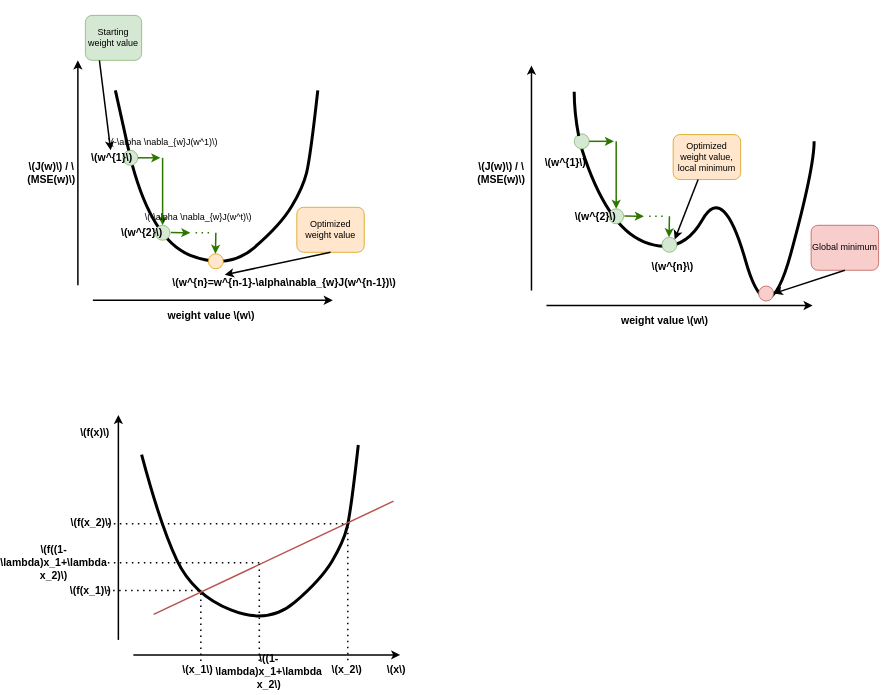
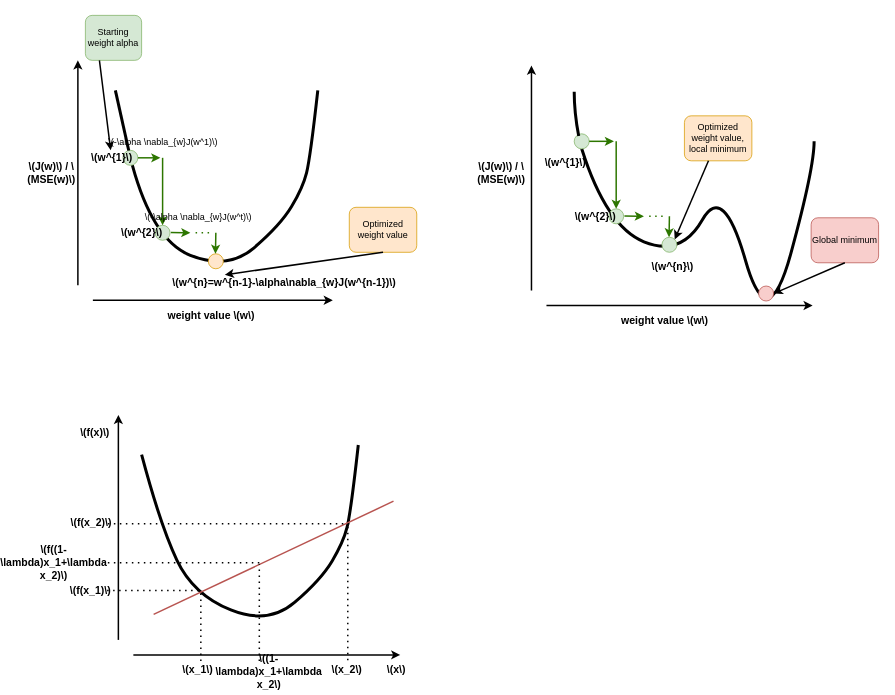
- <mxCell id="21" value="Starting weight value" style="rounded=1;whiteSpace=wrap;html=1;glass=0;shadow=0;fillColor=#d5e8d4;strokeColor=#82b366;" vertex="1" parent="1"><mxGeometry x="100" y="20" width="75" height="60" as="geometry" /></mxCell>
+ <mxCell id="21" value="Starting weight alpha" style="rounded=1;whiteSpace=wrap;html=1;glass=0;shadow=0;fillColor=#d5e8d4;strokeColor=#82b366;" vertex="1" parent="1"><mxGeometry x="100" y="20" width="75" height="60" as="geometry" /></mxCell>
- <mxCell id="44" value="Optimized weight value, local minimum" style="rounded=1;whiteSpace=wrap;html=1;glass=0;shadow=0;fillColor=#ffe6cc;strokeColor=#d79b00;" vertex="1" parent="1"><mxGeometry x="884" y="179" width="90" height="60" as="geometry" /></mxCell>
+ <mxCell id="44" value="Optimized weight value, local minimum" style="rounded=1;whiteSpace=wrap;html=1;glass=0;shadow=0;fillColor=#ffe6cc;strokeColor=#d79b00;" vertex="1" parent="1"><mxGeometry x="899" y="154" width="90" height="60" as="geometry" /></mxCell>
- <mxCell id="23" value="Optimized weight value" style="rounded=1;whiteSpace=wrap;html=1;glass=0;shadow=0;fillColor=#ffe6cc;strokeColor=#d79b00;" vertex="1" parent="1"><mxGeometry x="382" y="276" width="90" height="60" as="geometry" /></mxCell>
+ <mxCell id="23" value="Optimized weight value" style="rounded=1;whiteSpace=wrap;html=1;glass=0;shadow=0;fillColor=#ffe6cc;strokeColor=#d79b00;" vertex="1" parent="1"><mxGeometry x="452" y="276" width="90" height="60" as="geometry" /></mxCell>
- <mxCell id="42" value="Global minimum" style="rounded=1;whiteSpace=wrap;html=1;glass=0;shadow=0;fillColor=#f8cecc;strokeColor=#b85450;" vertex="1" parent="1"><mxGeometry x="1068" y="300" width="90" height="60" as="geometry" /></mxCell>
+ <mxCell id="42" value="Global minimum" style="rounded=1;whiteSpace=wrap;html=1;glass=0;shadow=0;fillColor=#f8cecc;strokeColor=#b85450;" vertex="1" parent="1"><mxGeometry x="1068" y="290" width="90" height="60" as="geometry" /></mxCell>
